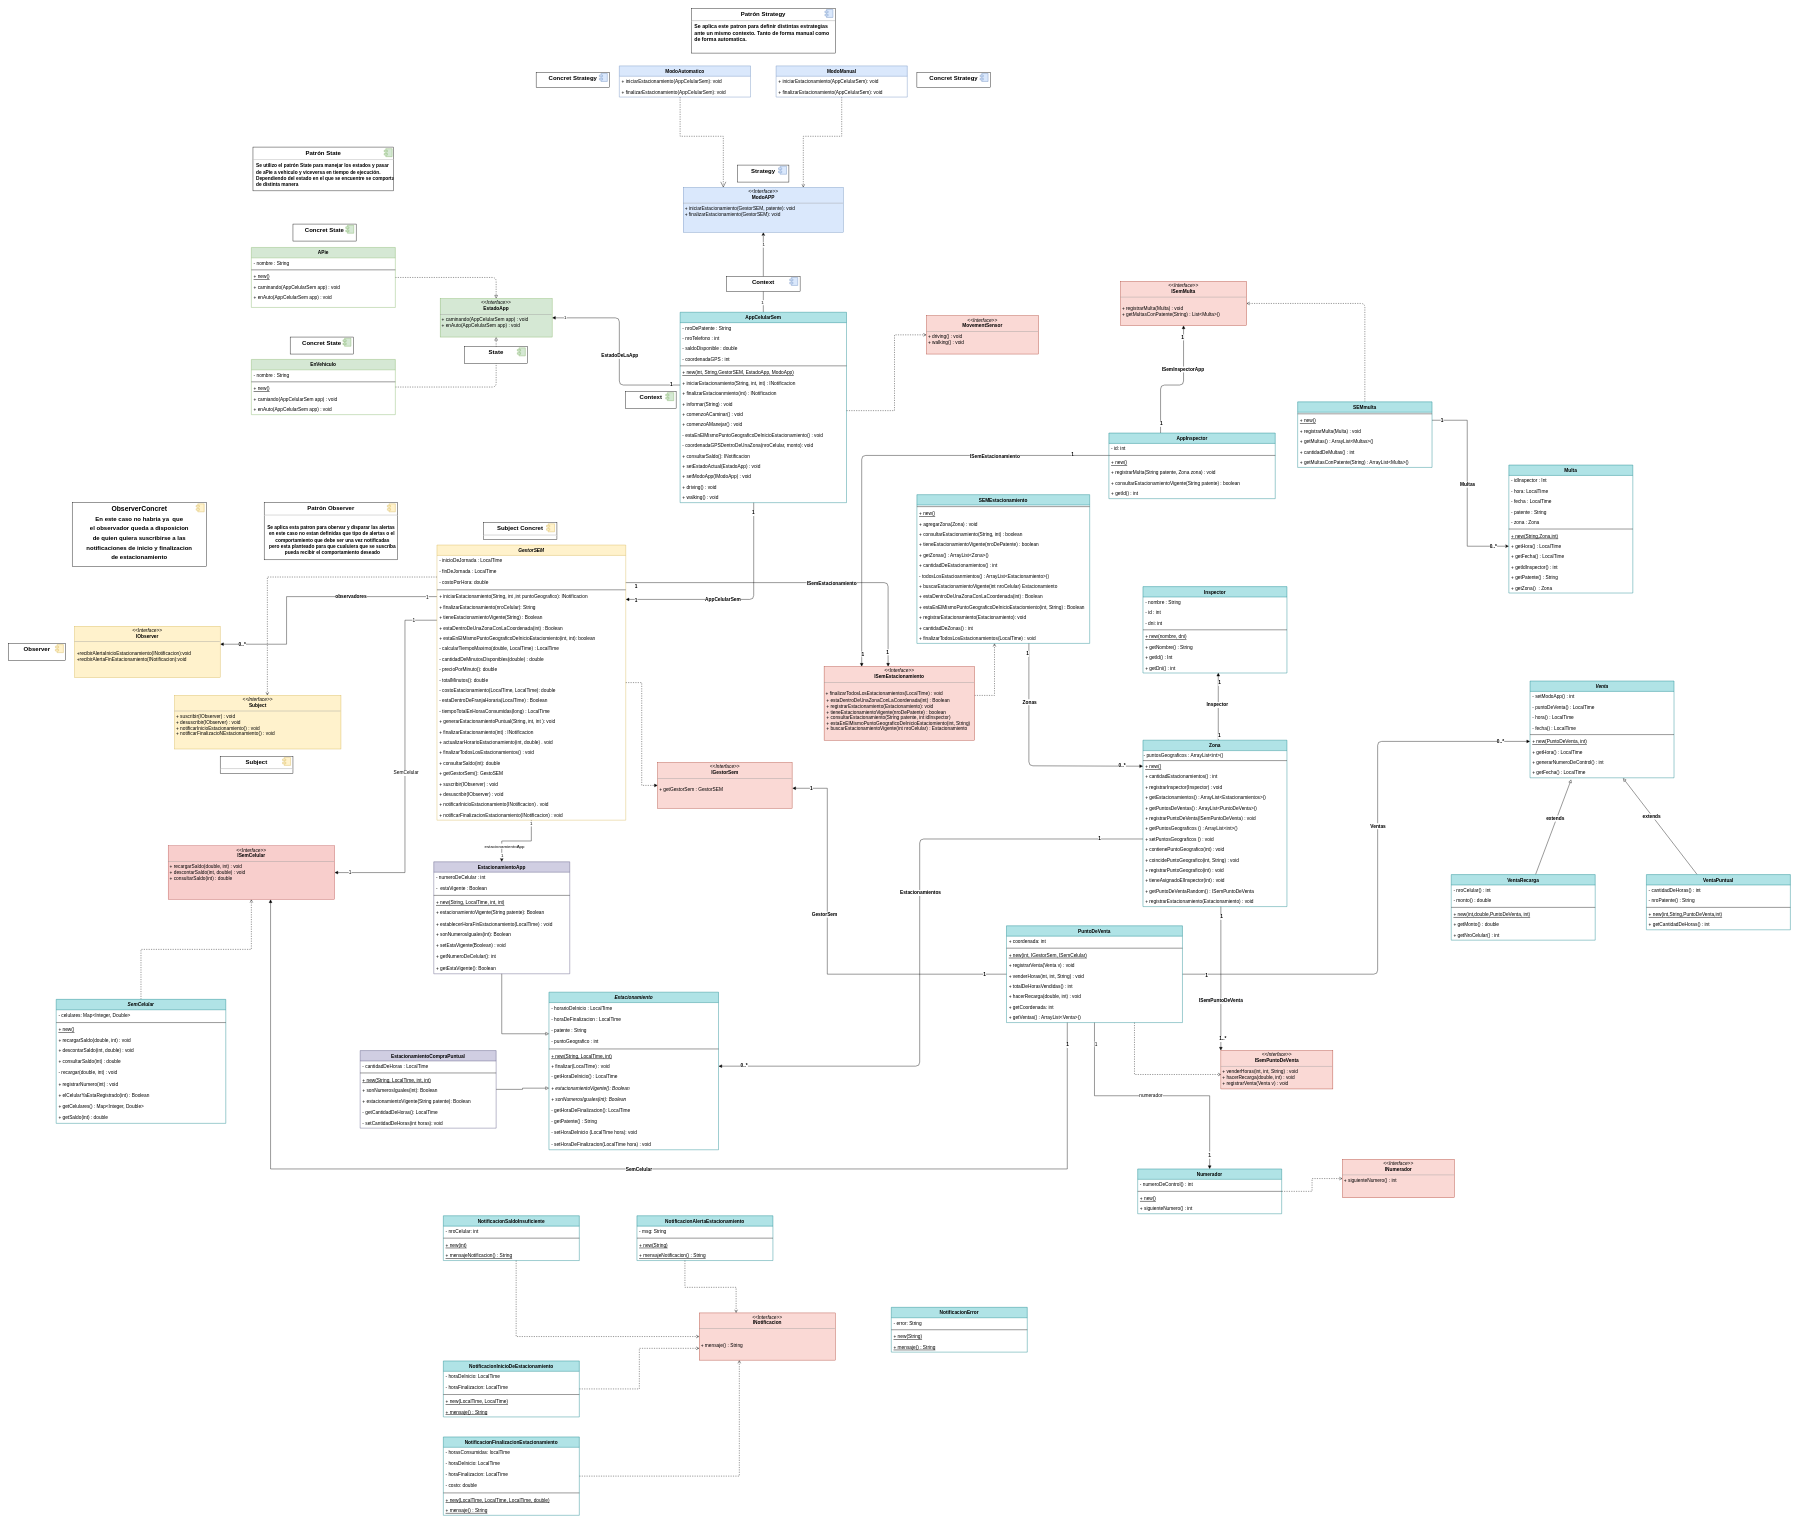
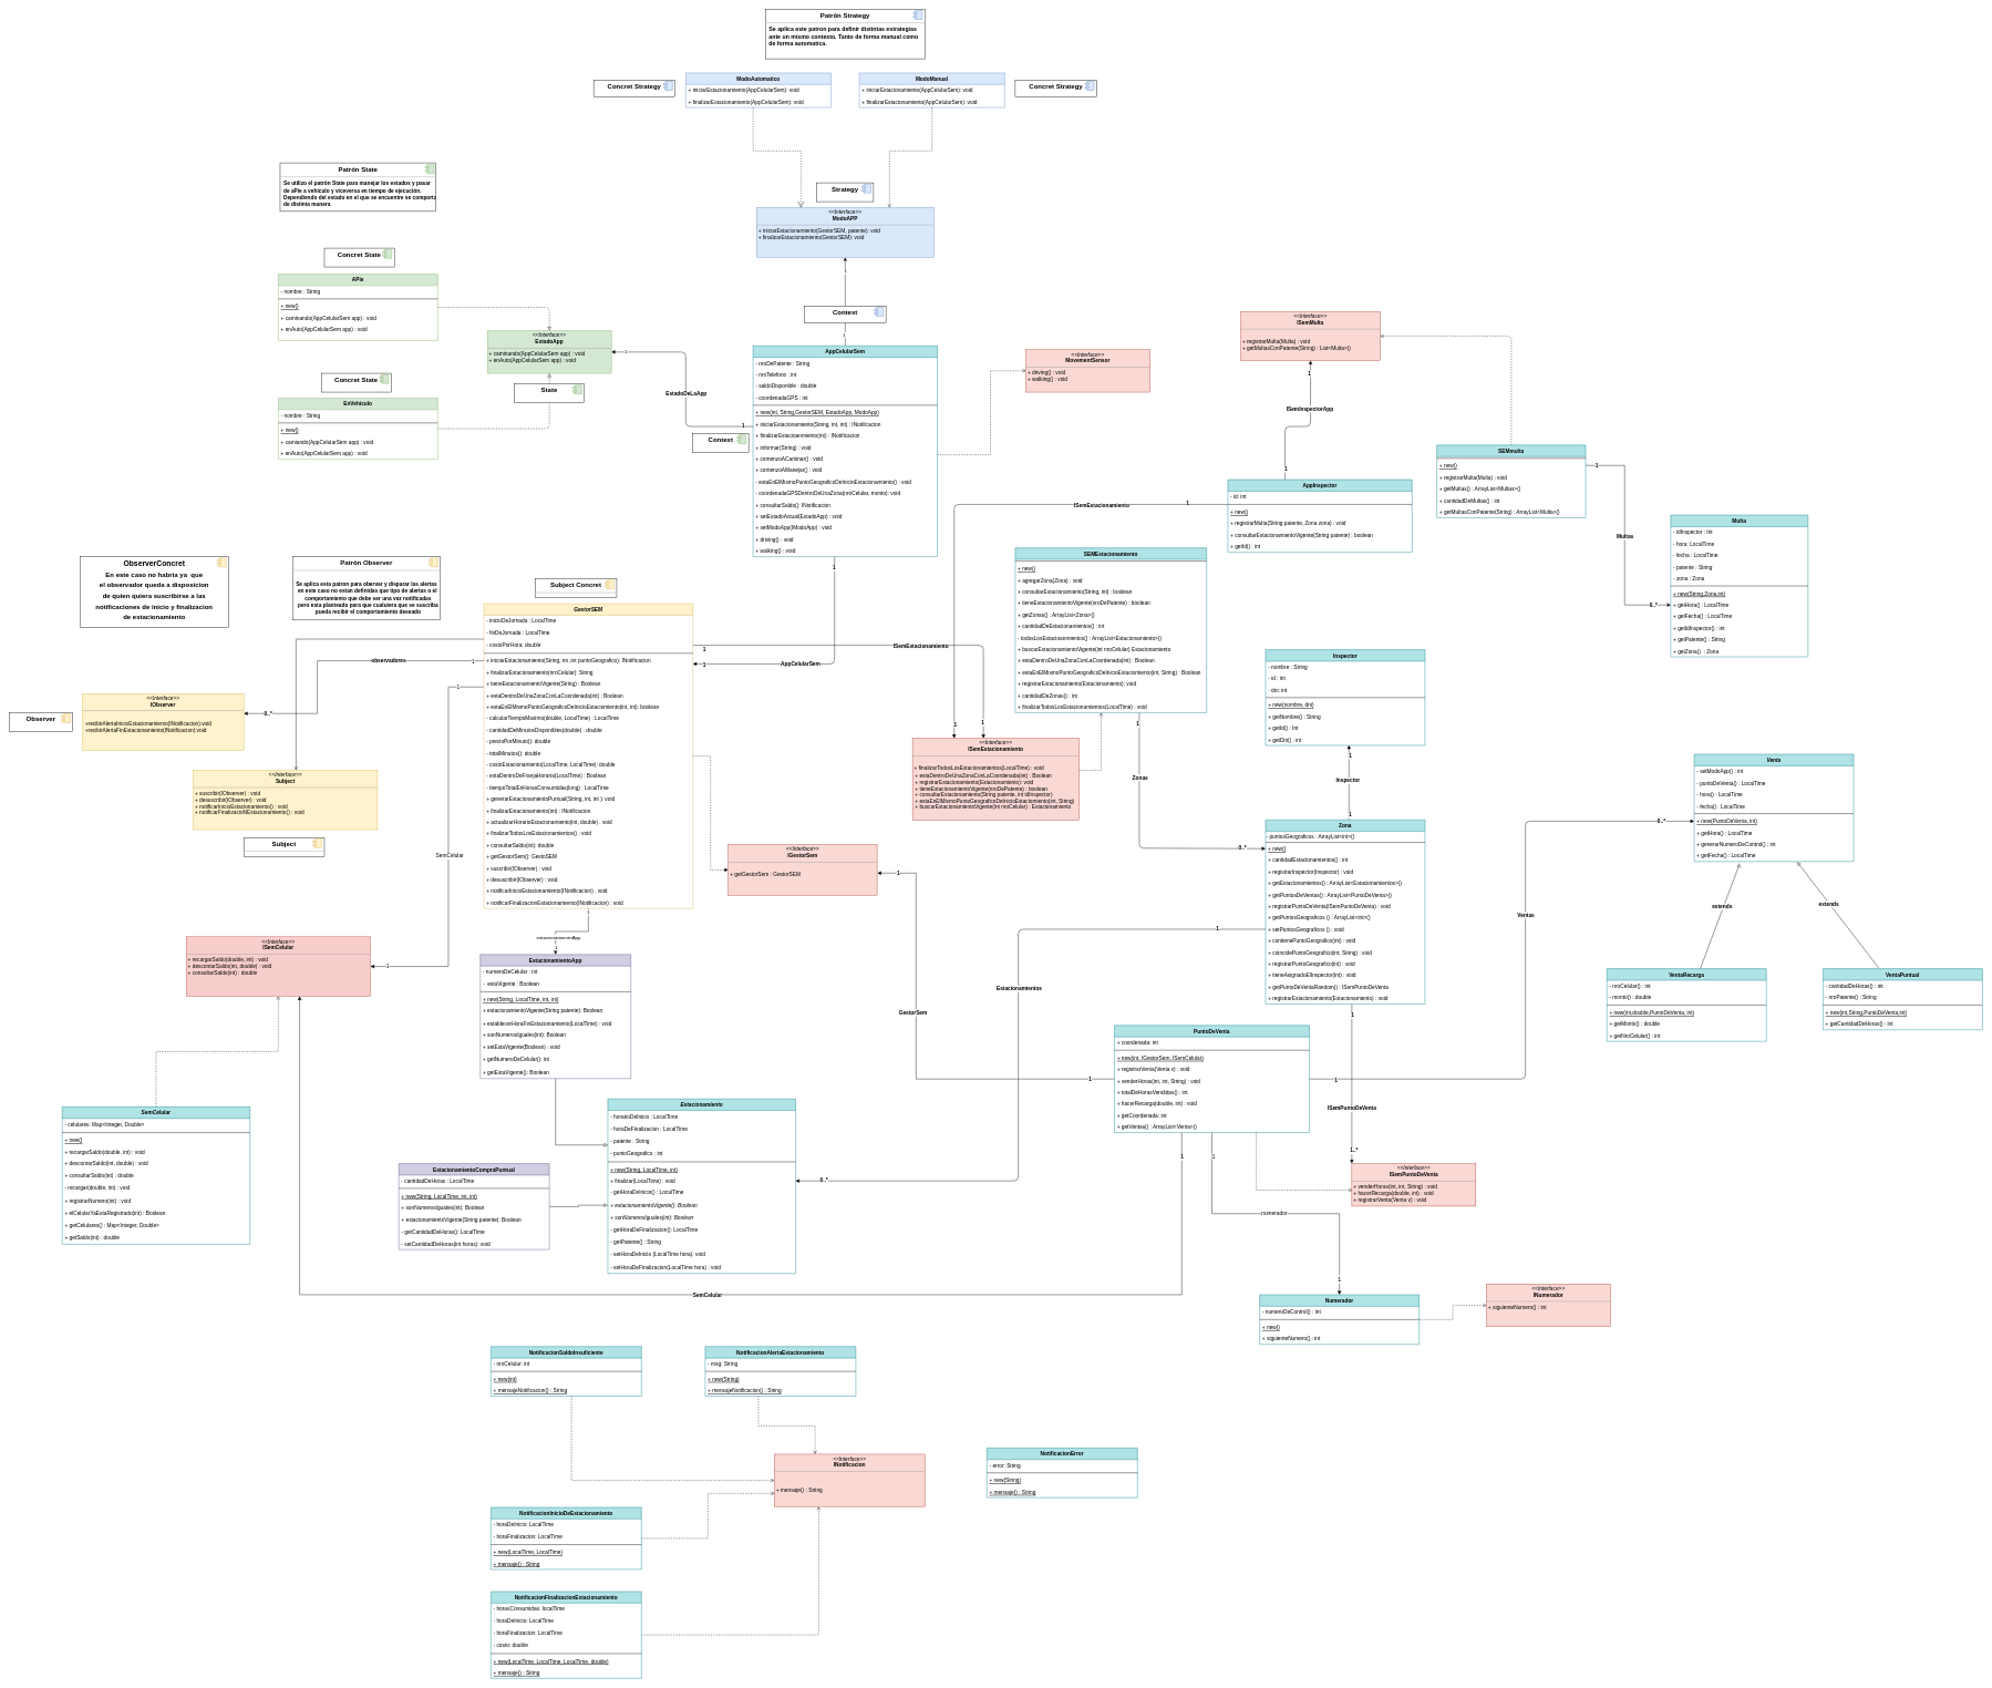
- <mxCell id="331" style="edgeStyle=orthogonalEdgeStyle;rounded=0;orthogonalLoop=1;jettySize=auto;html=1;dashed=1;fontSize=15;fontColor=#000000;endArrow=open;endFill=0;strokeWidth=1;exitX=0;exitY=0;exitDx=0;exitDy=0;exitPerimeter=0;" edge="1" parent="1" source="251" target="234"><mxGeometry relative="1" as="geometry"><Array as="points"><mxPoint x="668" y="1442" /></Array></mxGeometry></mxCell>
+ <mxCell id="331" style="edgeStyle=orthogonalEdgeStyle;rounded=0;orthogonalLoop=1;jettySize=auto;html=1;dashed=0;fontSize=15;fontColor=#000000;endArrow=open;endFill=0;strokeWidth=1;exitX=0;exitY=0;exitDx=0;exitDy=0;exitPerimeter=0;" edge="1" parent="1" source="251" target="234"><mxGeometry relative="1" as="geometry"><Array as="points"><mxPoint x="668" y="1442" /></Array></mxGeometry></mxCell>
